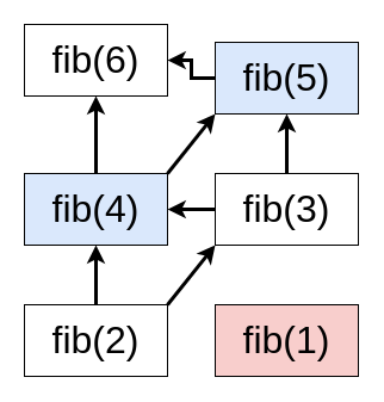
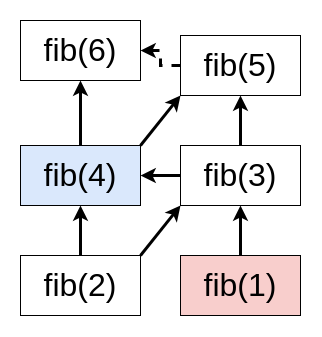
- <mxCell id="9" style="edgeStyle=orthogonalEdgeStyle;rounded=0;orthogonalLoop=1;jettySize=auto;html=1;entryX=1;entryY=0.5;entryDx=0;entryDy=0;strokeWidth=3;" edge="1" parent="1" source="10" target="15"><mxGeometry relative="1" as="geometry" /></mxCell>
+ <mxCell id="9" style="edgeStyle=orthogonalEdgeStyle;rounded=0;orthogonalLoop=1;jettySize=auto;html=1;entryX=1;entryY=0.5;entryDx=0;entryDy=0;strokeWidth=3;dashed=1;" edge="1" parent="1" source="10" target="15"><mxGeometry relative="1" as="geometry" /></mxCell>
- <mxCell id="10" value="fib(5)" style="rounded=0;whiteSpace=wrap;html=1;fontSize=32;fillColor=#dae8fc;" vertex="1" parent="1"><mxGeometry x="180" width="120" height="60" as="geometry" y="35" /></mxCell>
+ <mxCell id="10" value="fib(5)" style="rounded=0;whiteSpace=wrap;html=1;fontSize=32;" vertex="1" parent="1"><mxGeometry x="180" width="120" height="60" as="geometry" y="35" /></mxCell>
+ <mxCell id="13" style="rounded=0;orthogonalLoop=1;jettySize=auto;html=1;exitX=0.5;exitY=0;exitDx=0;exitDy=0;entryX=0.5;entryY=1;entryDx=0;entryDy=0;strokeWidth=3;" edge="1" parent="1" source="14" target="12"><mxGeometry relative="1" as="geometry" /></mxCell>
